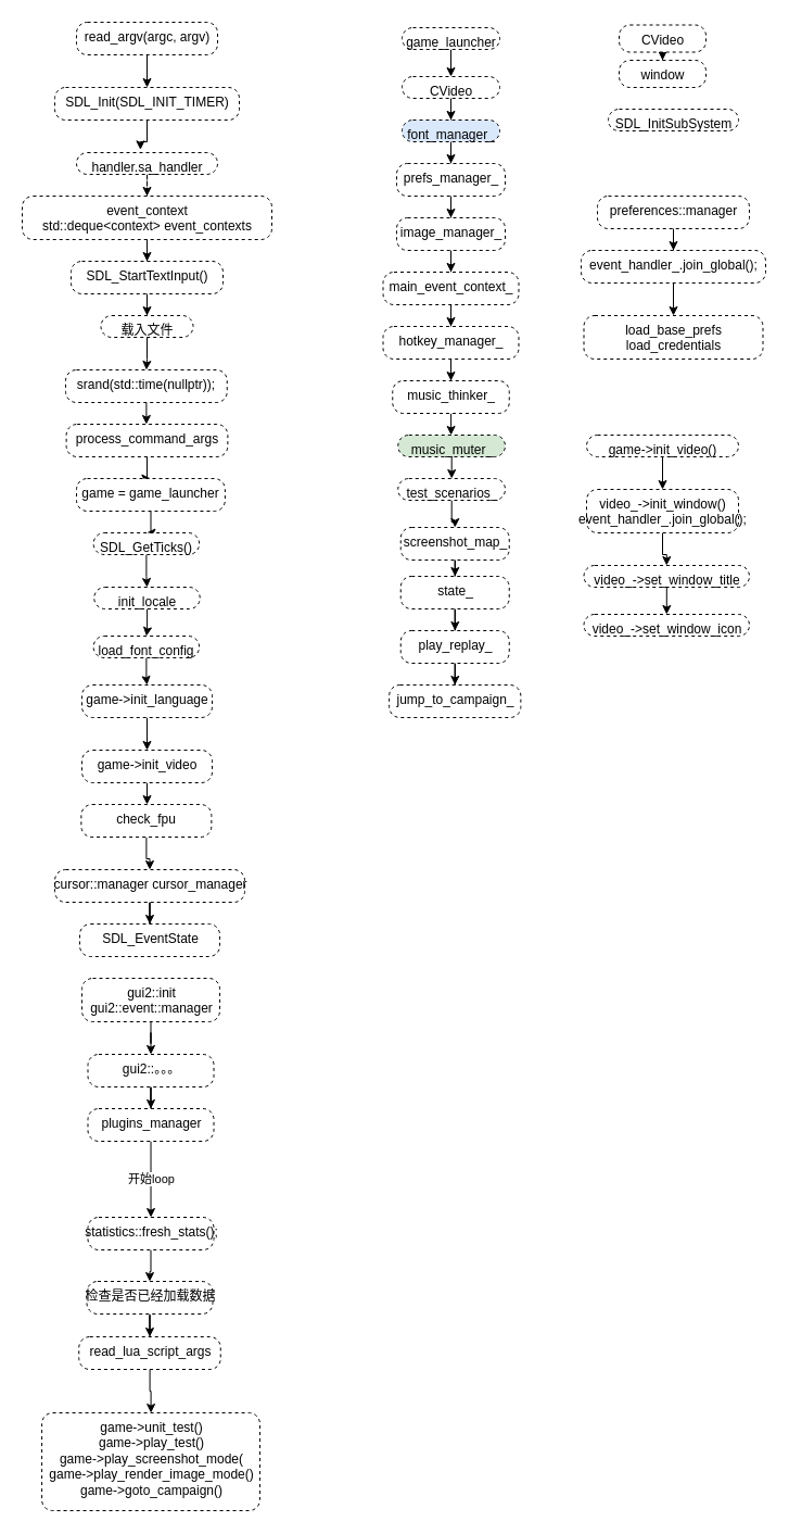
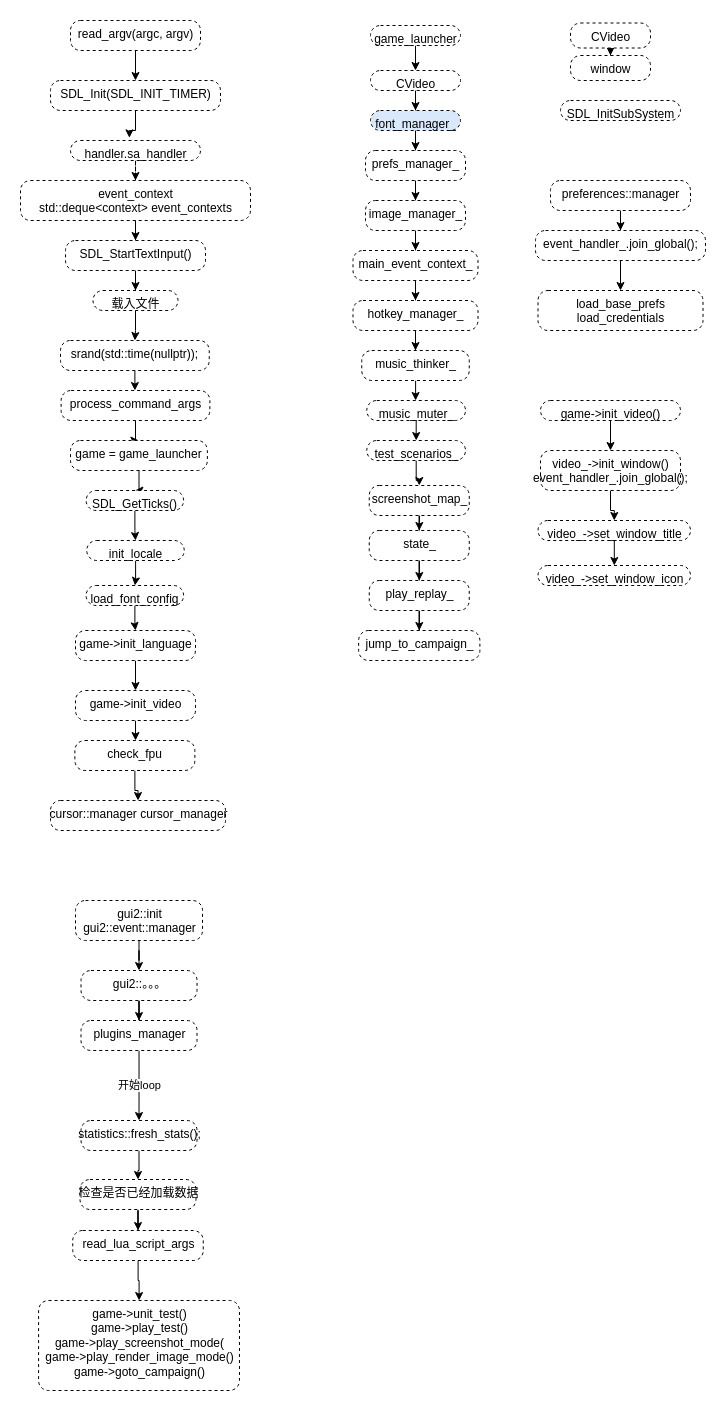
- <mxCell id="65" value="music_muter_" style="html=1;align=center;verticalAlign=top;rounded=1;absoluteArcSize=1;arcSize=20;dashed=1;fillColor=#d5e8d4;" vertex="1" parent="1"><mxGeometry x="366.25" y="400" width="98.75" height="20" as="geometry" /></mxCell>
+ <mxCell id="65" value="music_muter_" style="html=1;align=center;verticalAlign=top;rounded=1;absoluteArcSize=1;arcSize=20;dashed=1;" vertex="1" parent="1"><mxGeometry x="366.25" y="400" width="98.75" height="20" as="geometry" /></mxCell>
- <mxCell id="32" style="edgeStyle=orthogonalEdgeStyle;rounded=0;orthogonalLoop=1;jettySize=auto;html=1;entryX=0.5;entryY=0;entryDx=0;entryDy=0;" edge="1" parent="1" source="33" target="34"><mxGeometry relative="1" as="geometry" /></mxCell>
- <mxCell id="34" value="SDL_EventState" style="html=1;align=center;verticalAlign=top;rounded=1;absoluteArcSize=1;arcSize=20;dashed=1;" vertex="1" parent="1"><mxGeometry x="72.97" y="850" width="129.06" height="30" as="geometry" /></mxCell>
